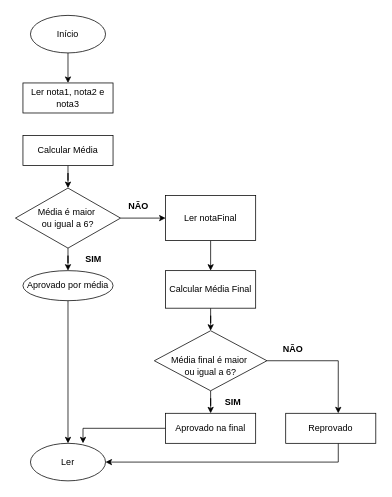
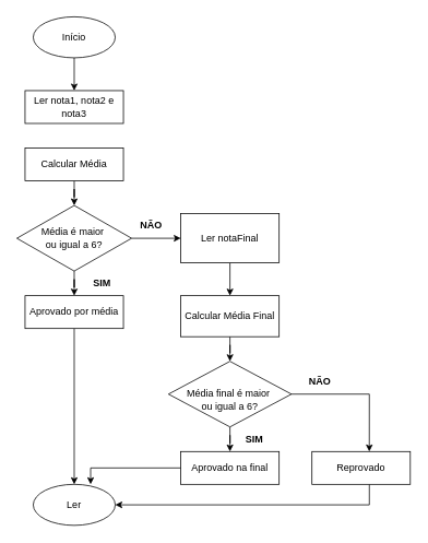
- <mxCell id="12" value="Aprovado por média" style="ellipse;whiteSpace=wrap;html=1;" parent="1" vertex="1"><mxGeometry x="30" y="360" width="120" height="40" as="geometry" /></mxCell>
+ <mxCell id="12" value="Aprovado por média" style="rounded=0;whiteSpace=wrap;html=1;" parent="1" vertex="1"><mxGeometry x="30" y="360" width="120" height="40" as="geometry" /></mxCell>
